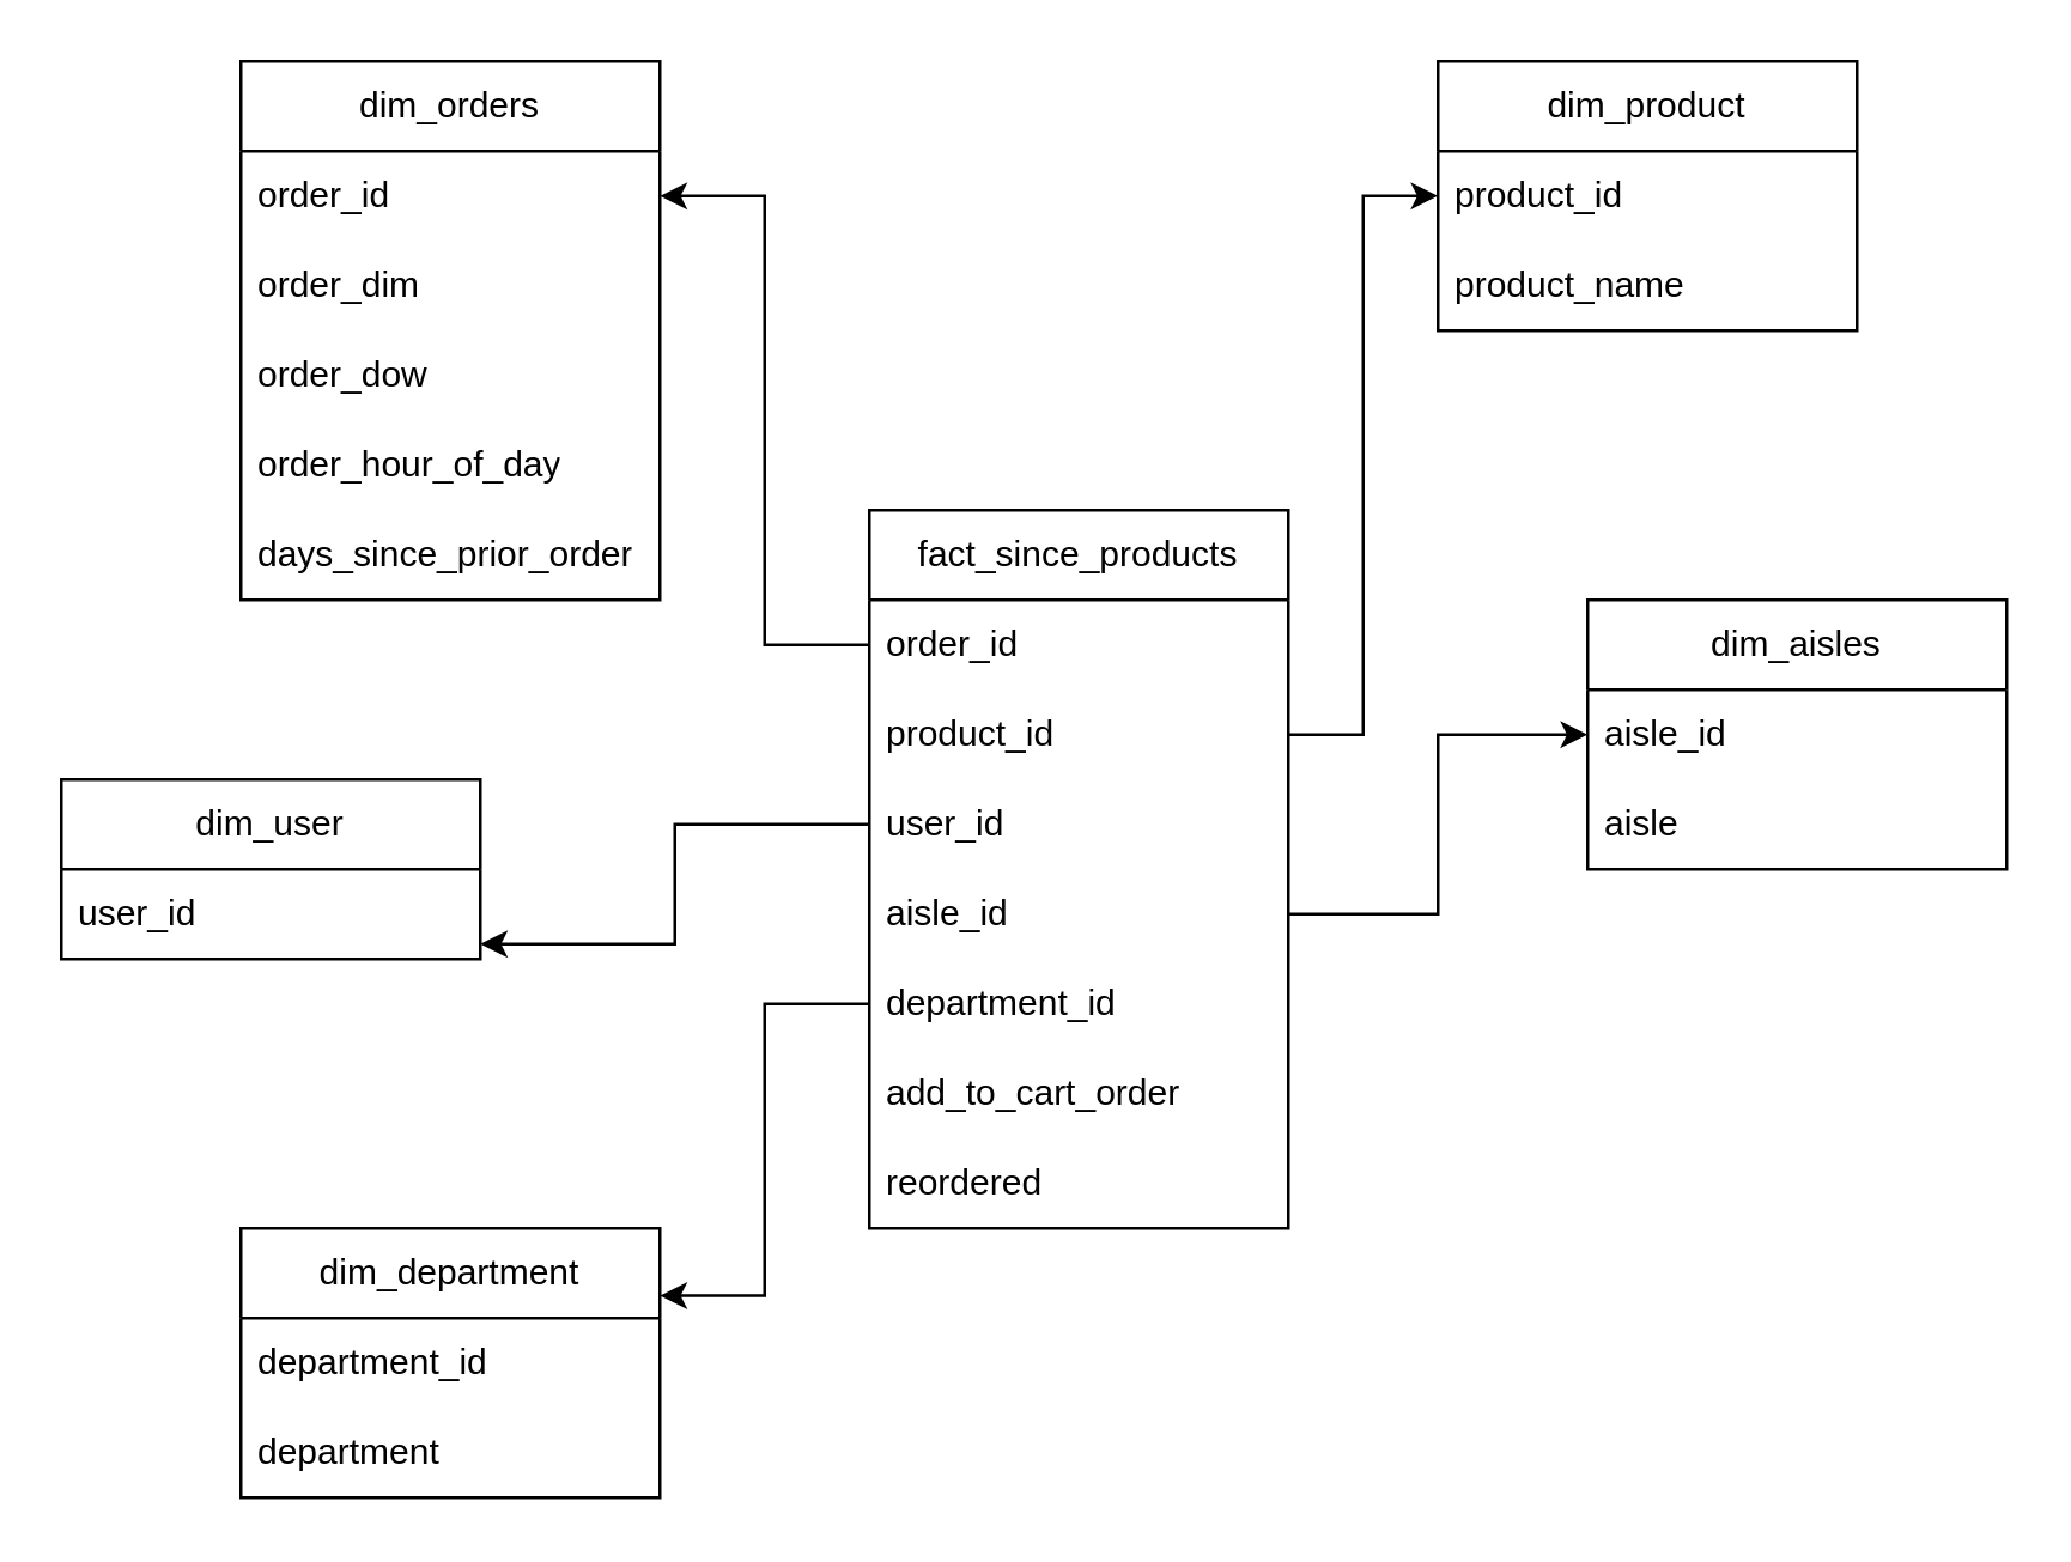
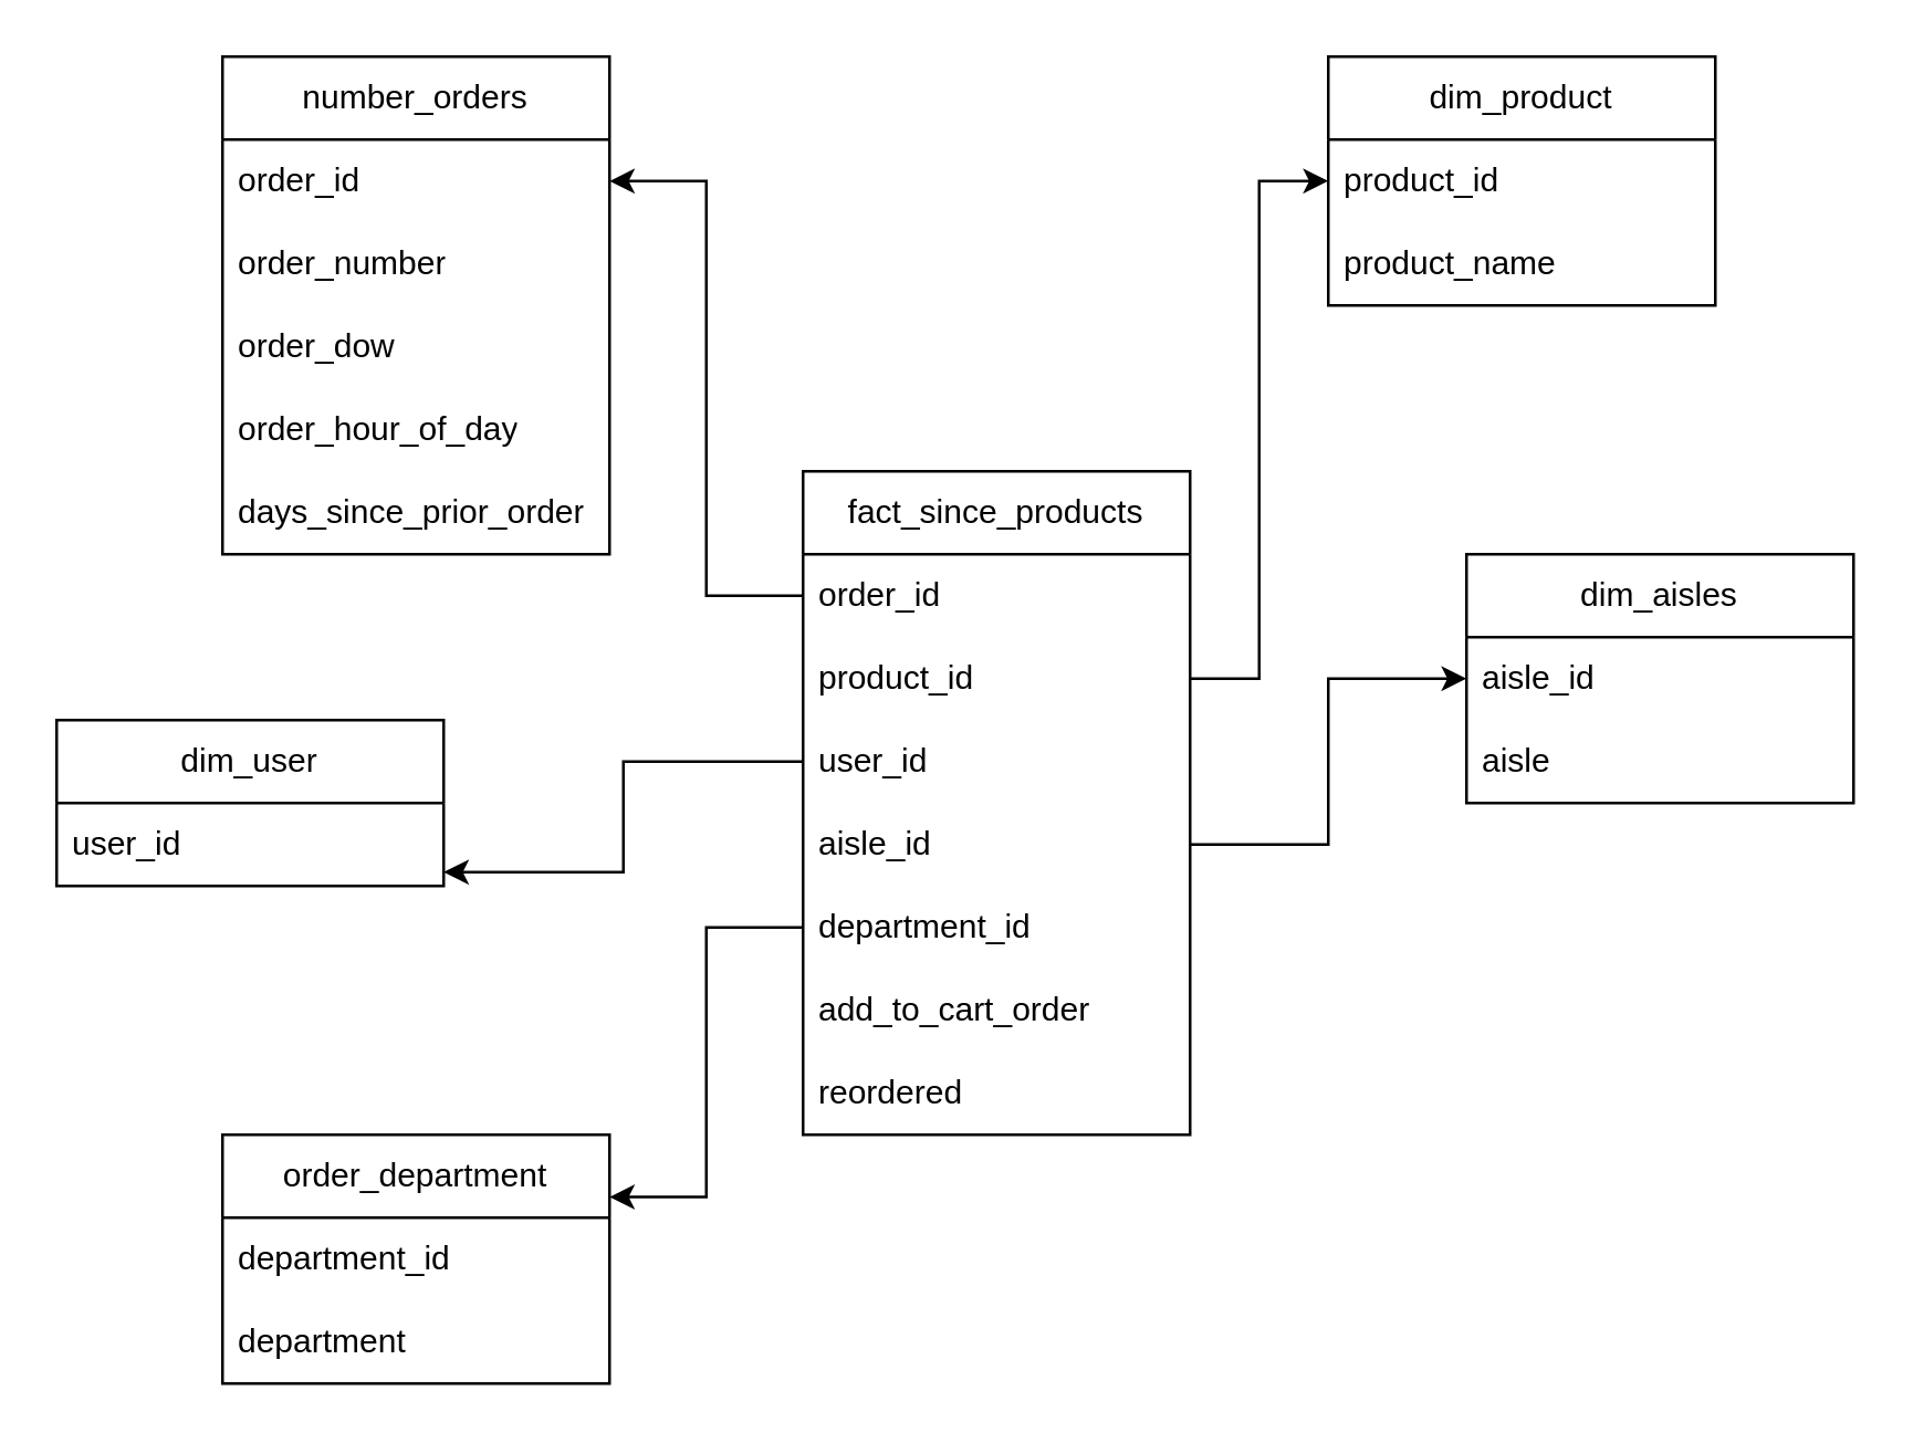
- <mxCell id="2" value="dim_orders" style="swimlane;fontStyle=0;childLayout=stackLayout;horizontal=1;startSize=30;horizontalStack=0;resizeParent=1;resizeParentMax=0;resizeLast=0;collapsible=1;marginBottom=0;whiteSpace=wrap;html=1;" vertex="1" parent="1"><mxGeometry x="80" y="20" width="140" height="180" as="geometry" /></mxCell>
+ <mxCell id="2" value="number_orders" style="swimlane;fontStyle=0;childLayout=stackLayout;horizontal=1;startSize=30;horizontalStack=0;resizeParent=1;resizeParentMax=0;resizeLast=0;collapsible=1;marginBottom=0;whiteSpace=wrap;html=1;" vertex="1" parent="1"><mxGeometry x="80" y="20" width="140" height="180" as="geometry" /></mxCell>
- <mxCell id="4" value="order_dim" style="text;strokeColor=none;fillColor=none;align=left;verticalAlign=middle;spacingLeft=4;spacingRight=4;overflow=hidden;points=[[0,0.5],[1,0.5]];portConstraint=eastwest;rotatable=0;whiteSpace=wrap;html=1;" vertex="1" parent="2"><mxGeometry y="60" width="140" height="30" as="geometry" /></mxCell>
+ <mxCell id="4" value="order_number" style="text;strokeColor=none;fillColor=none;align=left;verticalAlign=middle;spacingLeft=4;spacingRight=4;overflow=hidden;points=[[0,0.5],[1,0.5]];portConstraint=eastwest;rotatable=0;whiteSpace=wrap;html=1;" vertex="1" parent="2"><mxGeometry y="60" width="140" height="30" as="geometry" /></mxCell>
- <mxCell id="22" value="dim_department" style="swimlane;fontStyle=0;childLayout=stackLayout;horizontal=1;startSize=30;horizontalStack=0;resizeParent=1;resizeParentMax=0;resizeLast=0;collapsible=1;marginBottom=0;whiteSpace=wrap;html=1;" vertex="1" parent="1"><mxGeometry x="80" y="410" width="140" height="90" as="geometry" /></mxCell>
+ <mxCell id="22" value="order_department" style="swimlane;fontStyle=0;childLayout=stackLayout;horizontal=1;startSize=30;horizontalStack=0;resizeParent=1;resizeParentMax=0;resizeLast=0;collapsible=1;marginBottom=0;whiteSpace=wrap;html=1;" vertex="1" parent="1"><mxGeometry x="80" y="410" width="140" height="90" as="geometry" /></mxCell>
